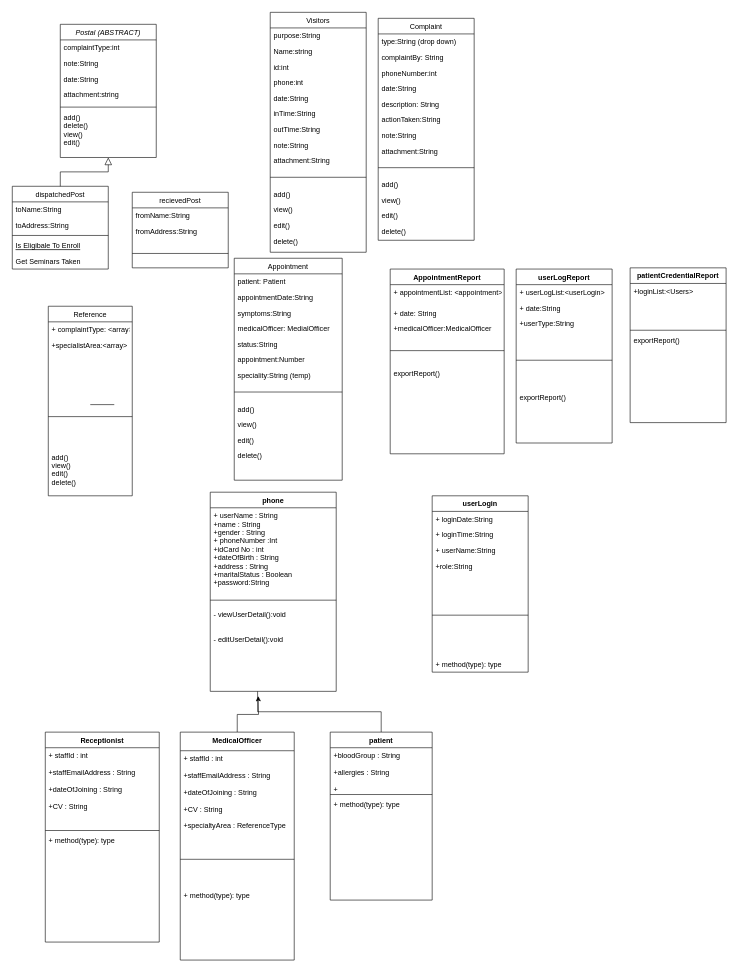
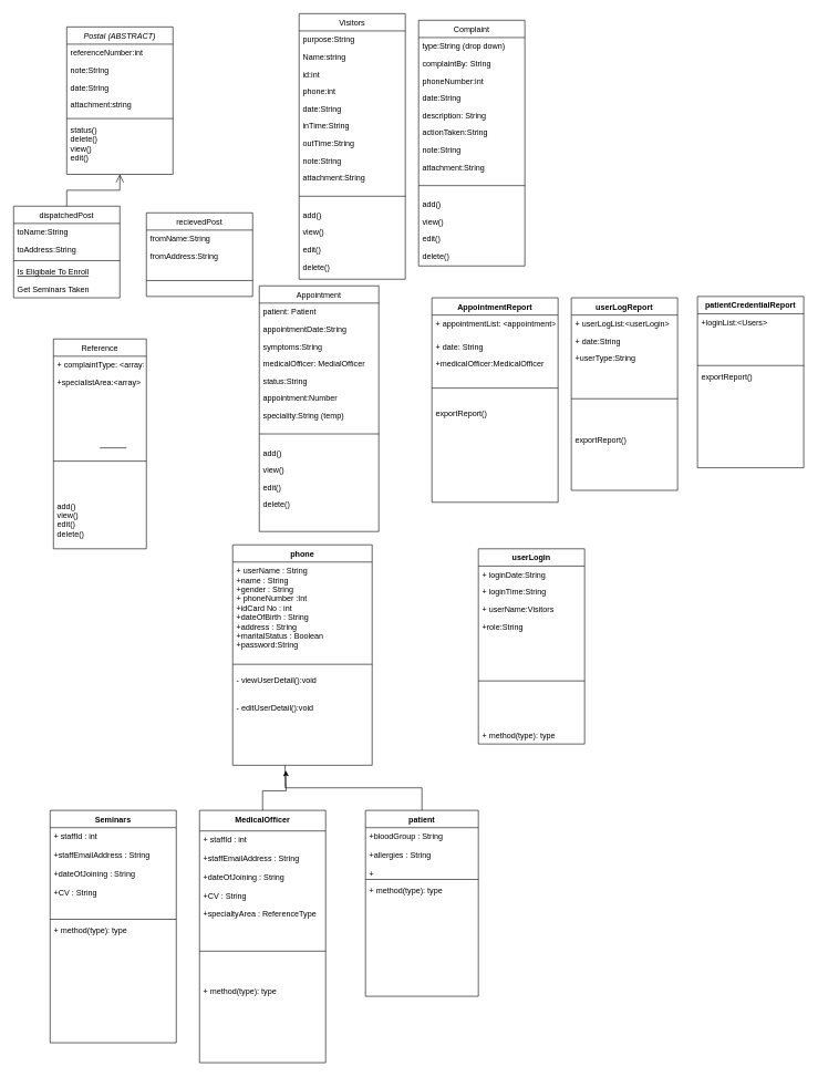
- <mxCell id="3" value="complaintType:int" style="text;align=left;verticalAlign=top;spacingLeft=4;spacingRight=4;overflow=hidden;rotatable=0;points=[[0,0.5],[1,0.5]];portConstraint=eastwest;" parent="2" vertex="1"><mxGeometry y="26" width="160" height="26" as="geometry" /></mxCell>
+ <mxCell id="3" value="referenceNumber:int" style="text;align=left;verticalAlign=top;spacingLeft=4;spacingRight=4;overflow=hidden;rotatable=0;points=[[0,0.5],[1,0.5]];portConstraint=eastwest;" parent="2" vertex="1"><mxGeometry y="26" width="160" height="26" as="geometry" /></mxCell>
- <mxCell id="8" value="add()&#10;delete()&#10;view()&#10;edit()" style="text;align=left;verticalAlign=top;spacingLeft=4;spacingRight=4;overflow=hidden;rotatable=0;points=[[0,0.5],[1,0.5]];portConstraint=eastwest;" parent="2" vertex="1"><mxGeometry y="142" width="160" height="68" as="geometry" /></mxCell>
+ <mxCell id="8" value="status()&#10;delete()&#10;view()&#10;edit()" style="text;align=left;verticalAlign=top;spacingLeft=4;spacingRight=4;overflow=hidden;rotatable=0;points=[[0,0.5],[1,0.5]];portConstraint=eastwest;" parent="2" vertex="1"><mxGeometry y="142" width="160" height="68" as="geometry" /></mxCell>
- <mxCell id="15" value="" style="endArrow=block;endSize=10;endFill=0;shadow=0;strokeWidth=1;rounded=0;edgeStyle=elbowEdgeStyle;elbow=vertical;" parent="1" source="9" target="2" edge="1"><mxGeometry width="160" relative="1" as="geometry"><mxPoint x="220" y="153" as="sourcePoint" /><mxPoint x="220" y="153" as="targetPoint" /></mxGeometry></mxCell>
+ <mxCell id="15" value="" style="endArrow=open;endSize=10;endFill=0;shadow=0;strokeWidth=1;rounded=0;edgeStyle=elbowEdgeStyle;elbow=vertical;" parent="1" source="9" target="2" edge="1"><mxGeometry width="160" relative="1" as="geometry"><mxPoint x="220" y="153" as="sourcePoint" /><mxPoint x="220" y="153" as="targetPoint" /></mxGeometry></mxCell>
- <mxCell id="105" value="+ userName:String" style="text;strokeColor=none;fillColor=none;align=left;verticalAlign=top;spacingLeft=4;spacingRight=4;overflow=hidden;rotatable=0;points=[[0,0.5],[1,0.5]];portConstraint=eastwest;" vertex="1" parent="102"><mxGeometry y="78" width="160" height="26" as="geometry" /></mxCell>
+ <mxCell id="105" value="+ userName:Visitors" style="text;strokeColor=none;fillColor=none;align=left;verticalAlign=top;spacingLeft=4;spacingRight=4;overflow=hidden;rotatable=0;points=[[0,0.5],[1,0.5]];portConstraint=eastwest;" vertex="1" parent="102"><mxGeometry y="78" width="160" height="26" as="geometry" /></mxCell>
- <mxCell id="72" value="Receptionist" style="swimlane;fontStyle=1;align=center;verticalAlign=top;childLayout=stackLayout;horizontal=1;startSize=26;horizontalStack=0;resizeParent=1;resizeParentMax=0;resizeLast=0;collapsible=1;marginBottom=0;" parent="1" vertex="1"><mxGeometry x="75" y="1220" width="190" height="350" as="geometry" /></mxCell>
+ <mxCell id="72" value="Seminars" style="swimlane;fontStyle=1;align=center;verticalAlign=top;childLayout=stackLayout;horizontal=1;startSize=26;horizontalStack=0;resizeParent=1;resizeParentMax=0;resizeLast=0;collapsible=1;marginBottom=0;" parent="1" vertex="1"><mxGeometry x="75" y="1220" width="190" height="350" as="geometry" /></mxCell>
